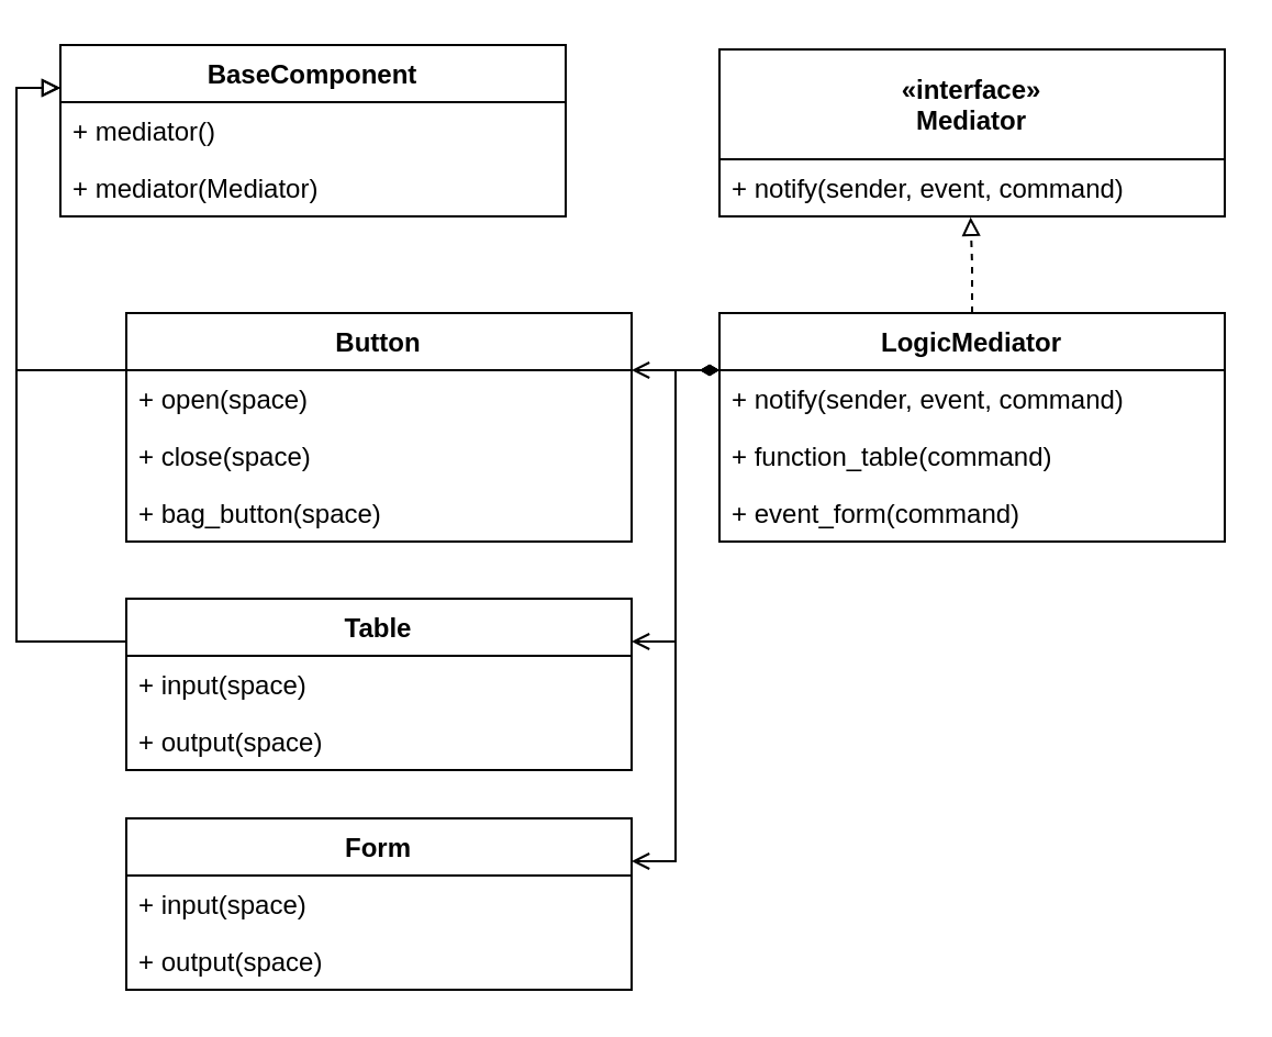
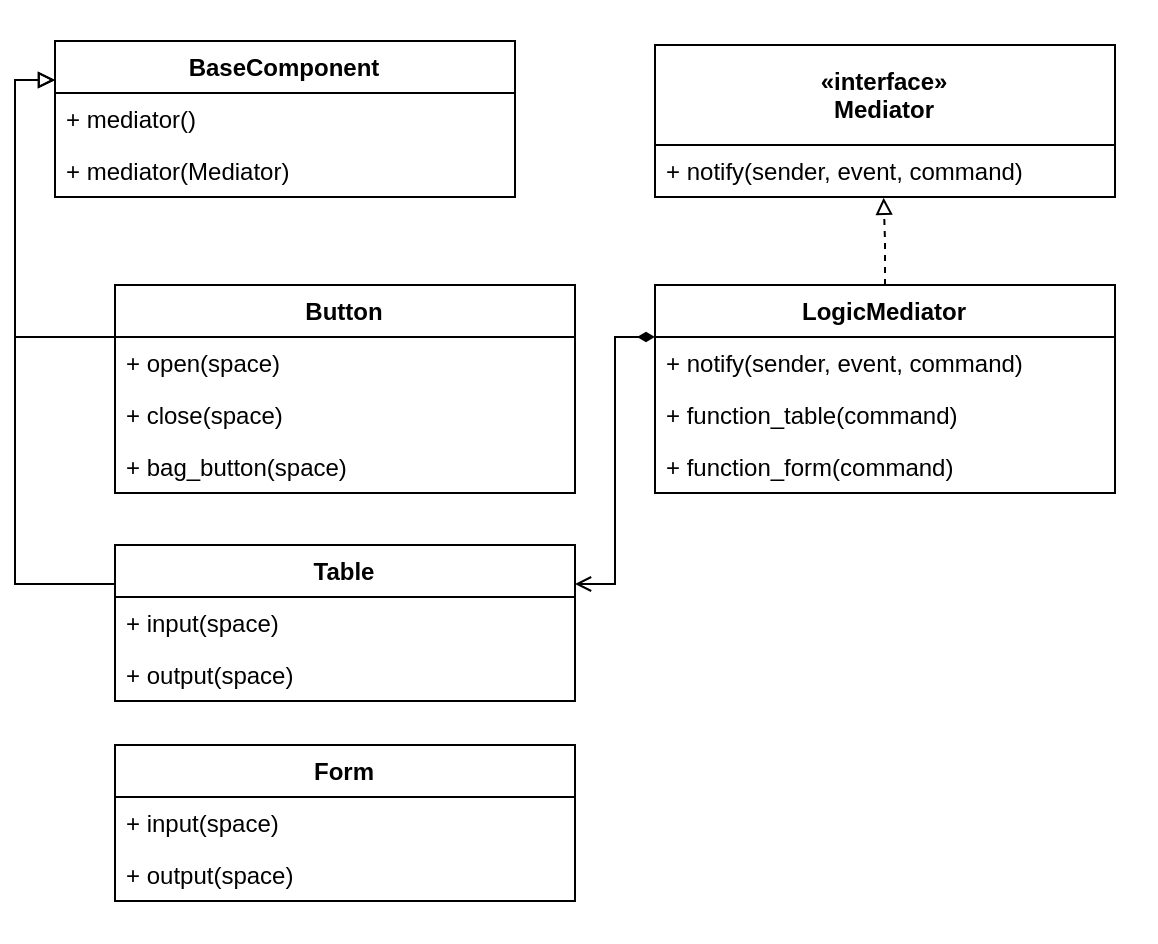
- <mxCell id="5" style="edgeStyle=orthogonalEdgeStyle;rounded=0;orthogonalLoop=1;jettySize=auto;html=1;exitX=0;exitY=0.25;exitDx=0;exitDy=0;entryX=1;entryY=0.25;entryDx=0;entryDy=0;startArrow=diamondThin;startFill=1;endArrow=open;endFill=0;" edge="1" parent="1" source="8" target="16"><mxGeometry relative="1" as="geometry" /></mxCell>
- <mxCell id="11" value="+ event_form(command)&#10;" style="text;strokeColor=none;fillColor=none;align=left;verticalAlign=top;spacingLeft=4;spacingRight=4;overflow=hidden;rotatable=0;points=[[0,0.5],[1,0.5]];portConstraint=eastwest;" vertex="1" parent="8"><mxGeometry y="78" width="230" height="26" as="geometry" /></mxCell>
+ <mxCell id="11" value="+ function_form(command)&#10;" style="text;strokeColor=none;fillColor=none;align=left;verticalAlign=top;spacingLeft=4;spacingRight=4;overflow=hidden;rotatable=0;points=[[0,0.5],[1,0.5]];portConstraint=eastwest;" vertex="1" parent="8"><mxGeometry y="78" width="230" height="26" as="geometry" /></mxCell>
- <mxCell id="7" style="edgeStyle=orthogonalEdgeStyle;rounded=0;orthogonalLoop=1;jettySize=auto;html=1;exitX=0;exitY=0.25;exitDx=0;exitDy=0;entryX=1;entryY=0.25;entryDx=0;entryDy=0;startArrow=diamondThin;startFill=1;endArrow=open;endFill=0;" edge="1" parent="1" source="8" target="24"><mxGeometry relative="1" as="geometry" /></mxCell>
